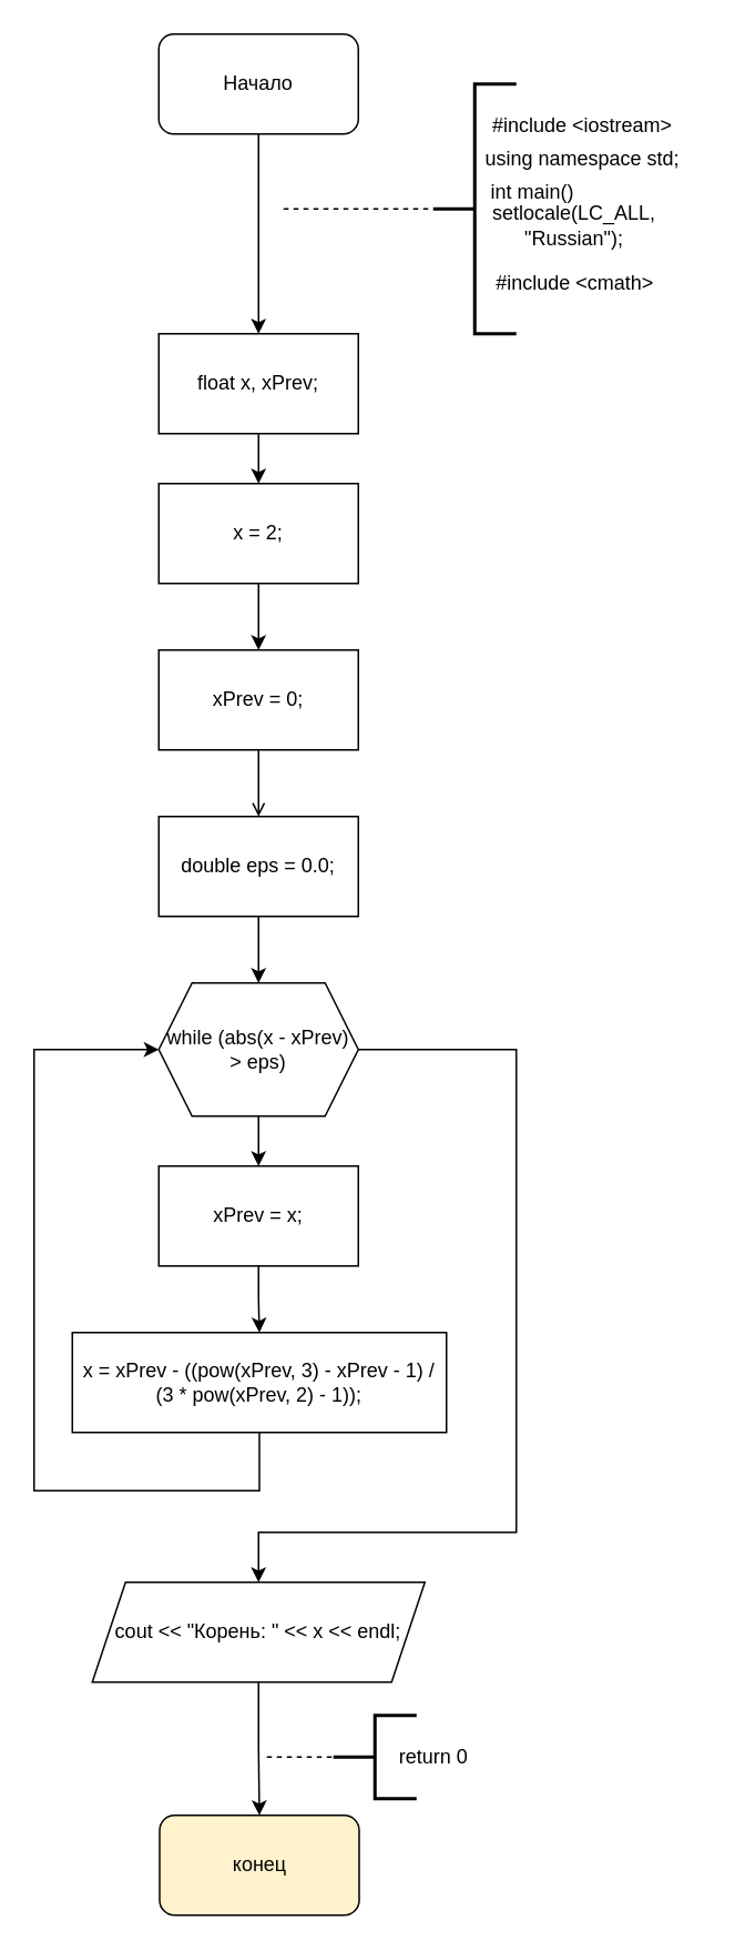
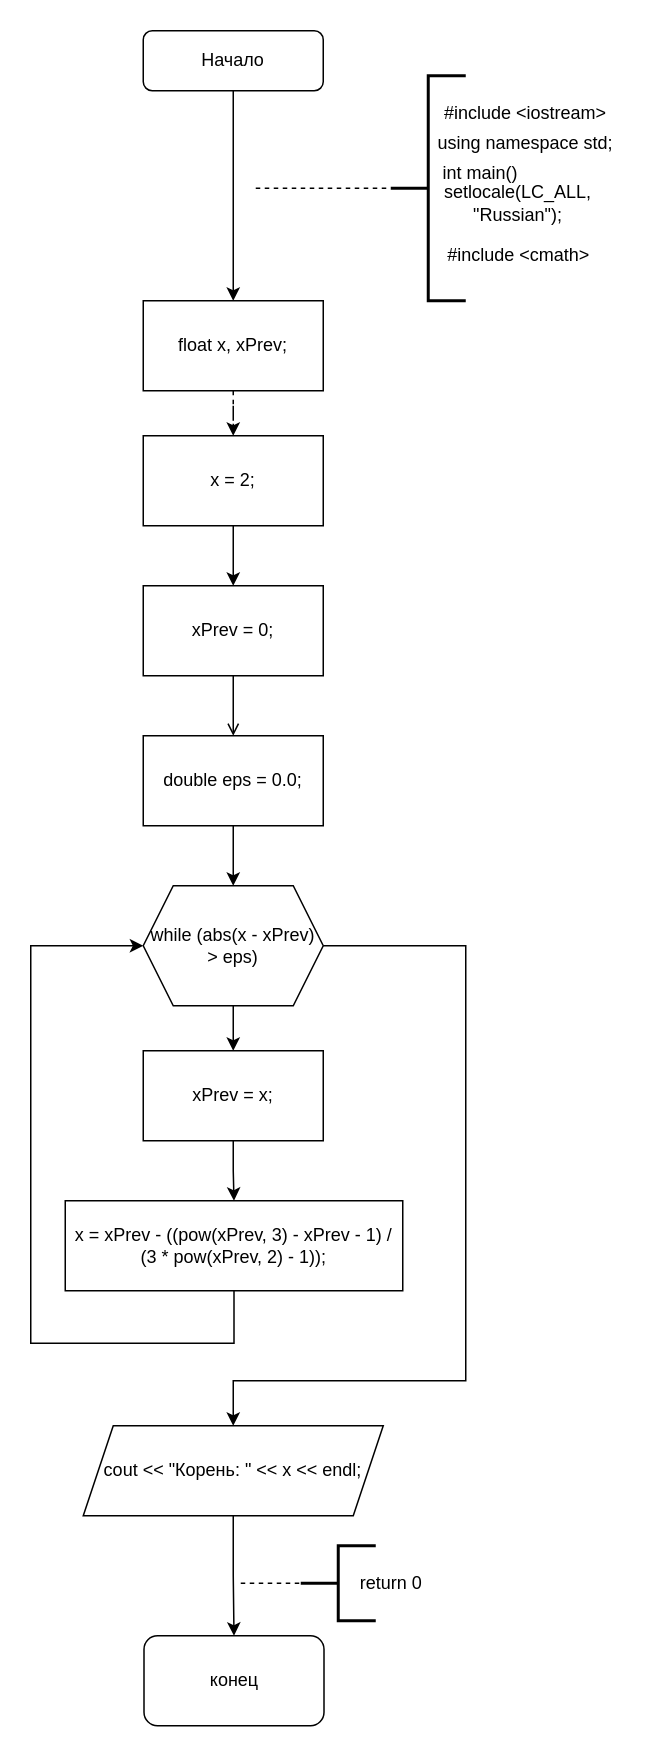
- <mxCell id="3" value="Начало" style="rounded=1;whiteSpace=wrap;html=1;" vertex="1" parent="1"><mxGeometry x="95" y="20" width="120" height="60" as="geometry" /></mxCell>
+ <mxCell id="3" value="Начало" style="rounded=1;whiteSpace=wrap;html=1;" vertex="1" parent="1"><mxGeometry x="95" y="20" width="120" height="40" as="geometry" /></mxCell>
- <mxCell id="10" style="edgeStyle=orthogonalEdgeStyle;rounded=0;orthogonalLoop=1;jettySize=auto;html=1;entryX=0.5;entryY=0;entryDx=0;entryDy=0;" edge="1" parent="1" source="11" target="14"><mxGeometry relative="1" as="geometry" /></mxCell>
+ <mxCell id="10" style="edgeStyle=orthogonalEdgeStyle;rounded=0;orthogonalLoop=1;jettySize=auto;html=1;entryX=0.5;entryY=0;entryDx=0;entryDy=0;dashed=1;" edge="1" parent="1" source="11" target="14"><mxGeometry relative="1" as="geometry" /></mxCell>
- <mxCell id="28" value="конец" style="rounded=1;whiteSpace=wrap;html=1;fillColor=#fff2cc;" vertex="1" parent="1"><mxGeometry x="95.5" y="1090" width="120" height="60" as="geometry" /></mxCell>
+ <mxCell id="28" value="конец" style="rounded=1;whiteSpace=wrap;html=1;" vertex="1" parent="1"><mxGeometry x="95.5" y="1090" width="120" height="60" as="geometry" /></mxCell>
